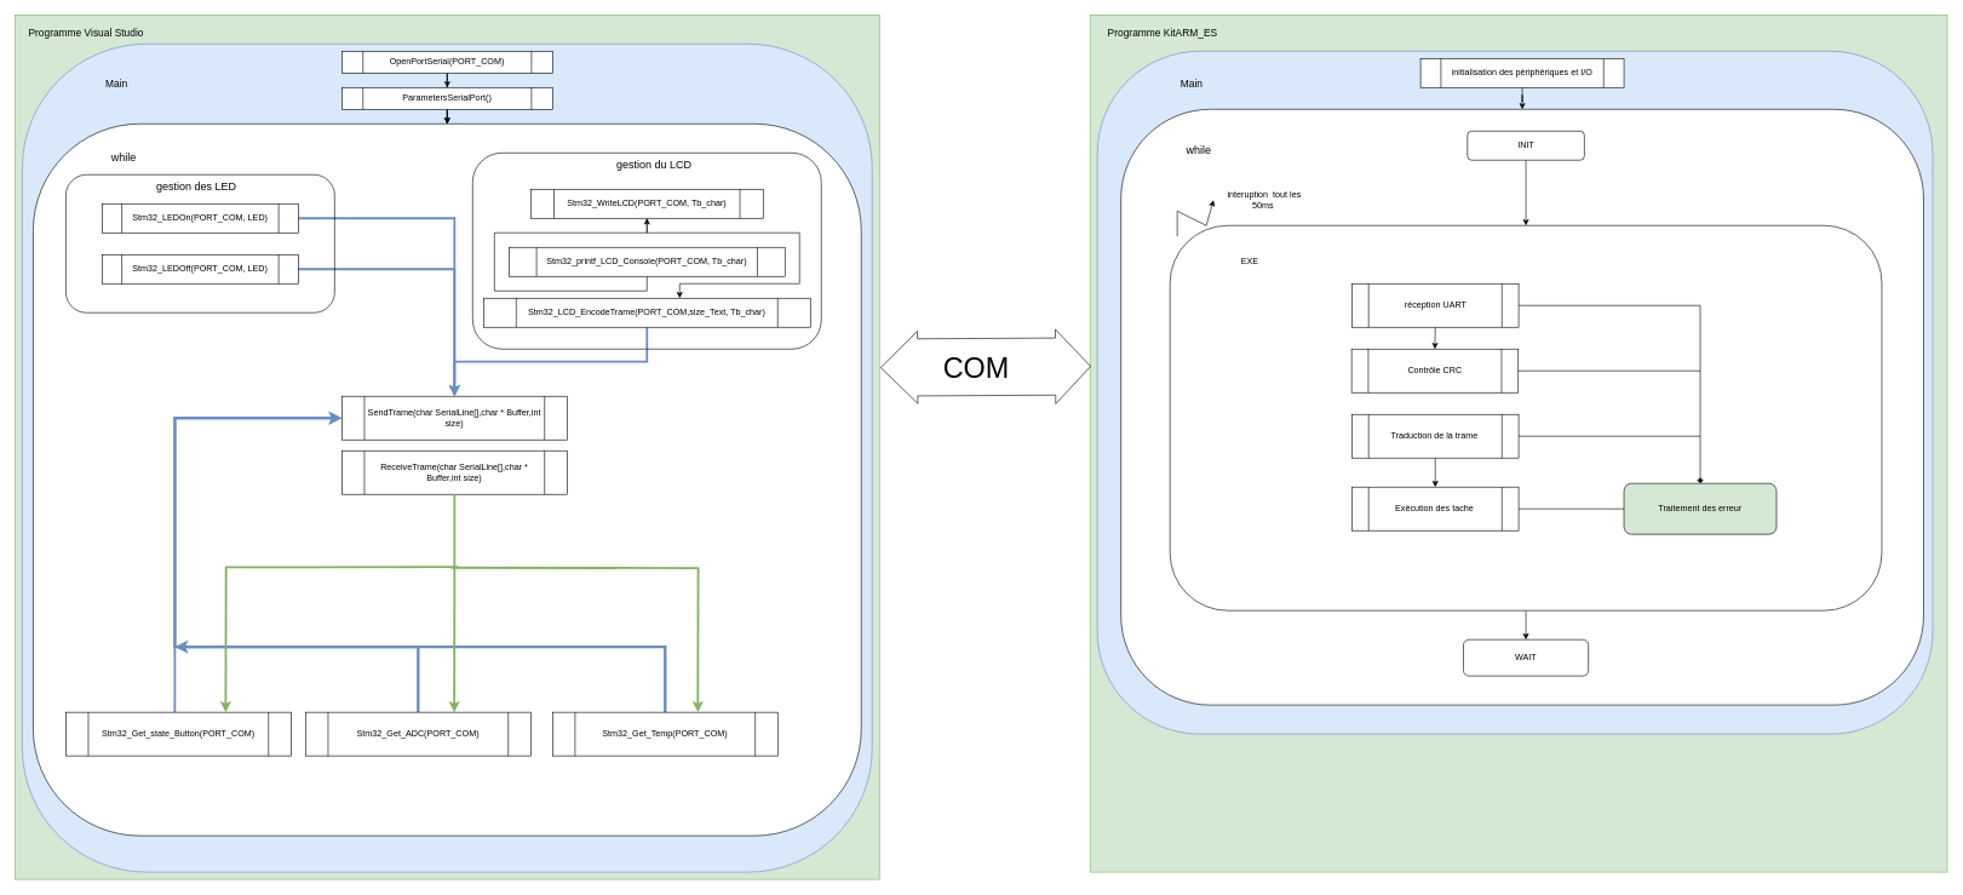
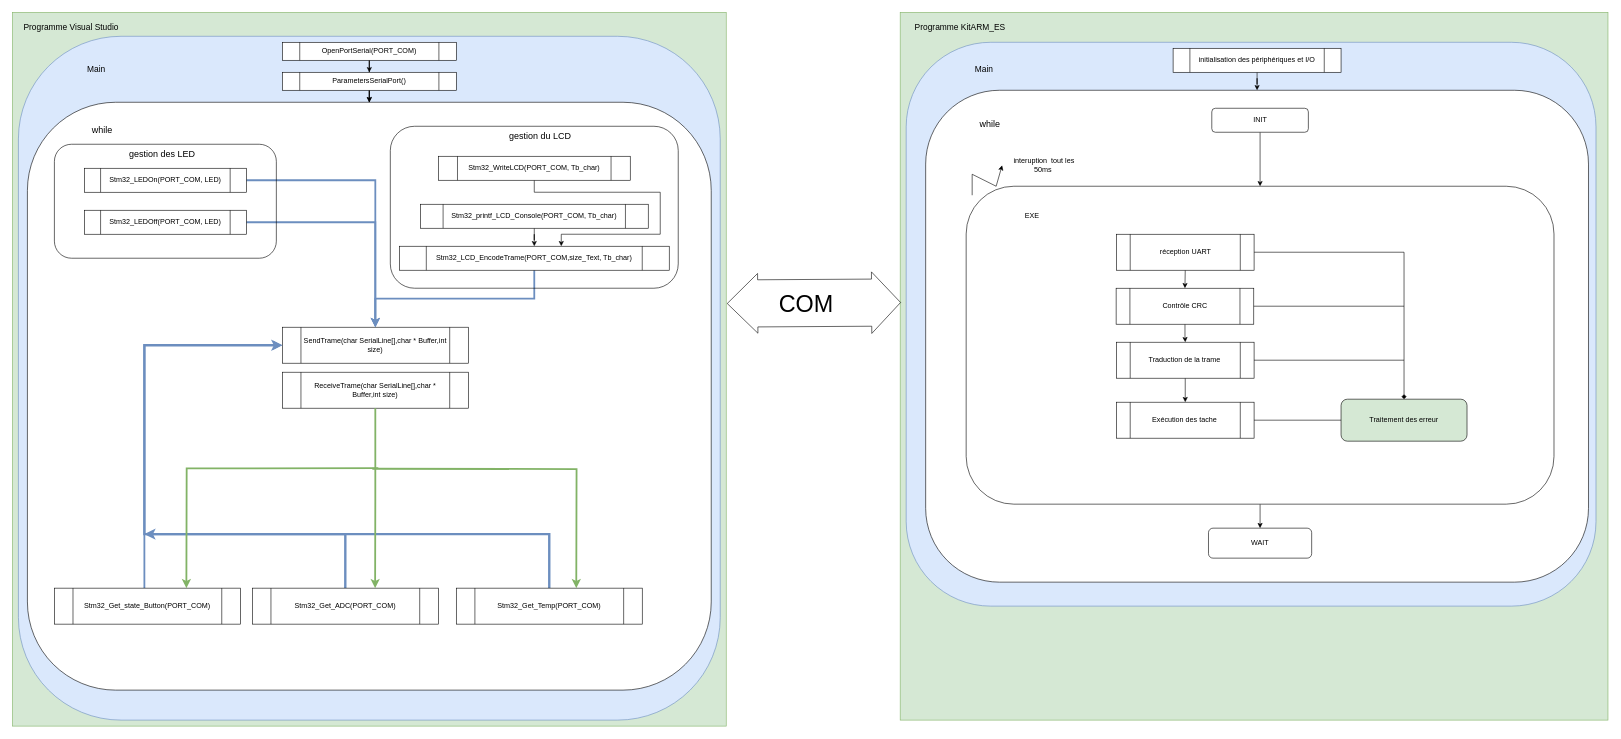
- <mxCell id="24" style="edgeStyle=orthogonalEdgeStyle;rounded=0;orthogonalLoop=1;jettySize=auto;html=1;exitX=0.5;exitY=1;exitDx=0;exitDy=0;" edge="1" parent="1" source="25" target="21"><mxGeometry relative="1" as="geometry" /></mxCell>
+ <mxCell id="24" style="edgeStyle=orthogonalEdgeStyle;rounded=0;orthogonalLoop=1;jettySize=auto;html=1;exitX=0.5;exitY=1;exitDx=0;exitDy=0;" edge="1" parent="1" source="25" target="23"><mxGeometry relative="1" as="geometry" /></mxCell>
+ <mxCell id="59" value="" style="edgeStyle=orthogonalEdgeStyle;rounded=0;orthogonalLoop=1;jettySize=auto;html=1;" edge="1" parent="1" source="60" target="62"><mxGeometry relative="1" as="geometry" /></mxCell>
